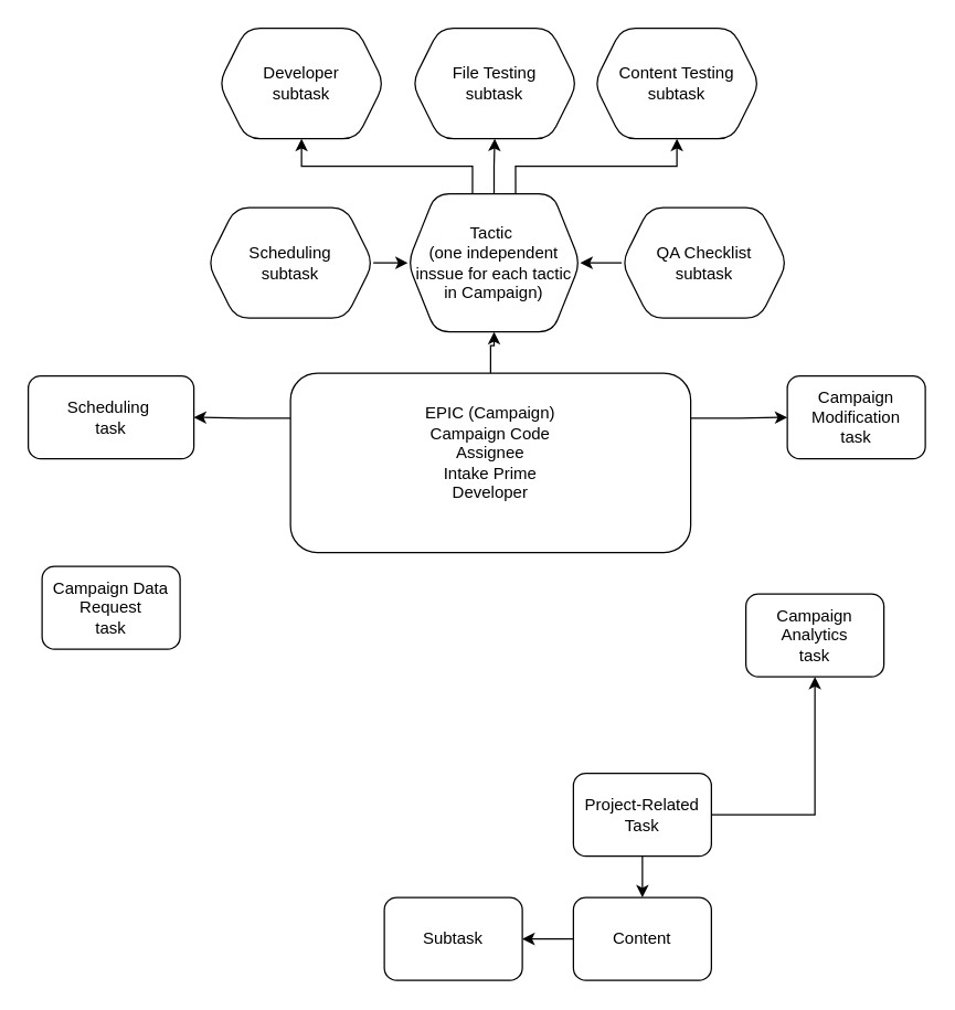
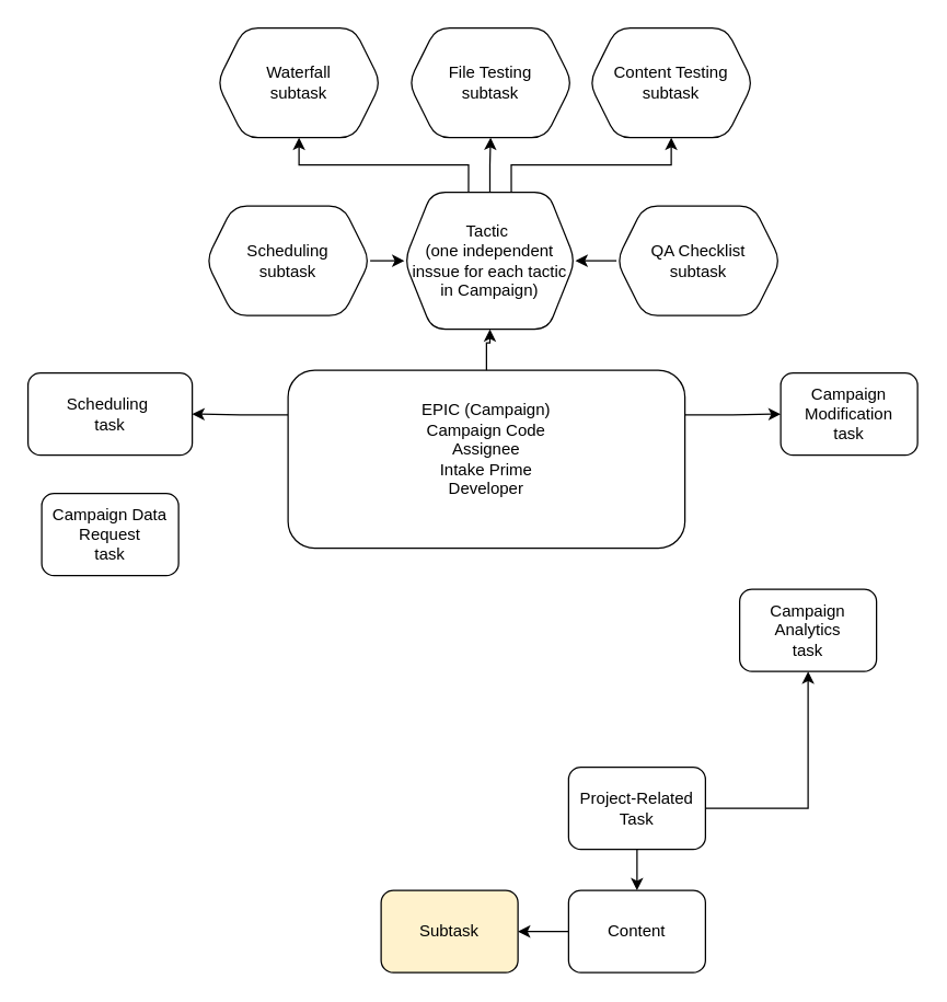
- <mxCell id="10" value="Developer &lt;br&gt;subtask" style="shape=hexagon;perimeter=hexagonPerimeter2;whiteSpace=wrap;html=1;fixedSize=1;rounded=1;" vertex="1" parent="1"><mxGeometry x="158" y="20" width="120" height="80" as="geometry" /></mxCell>
+ <mxCell id="10" value="Waterfall &lt;br&gt;subtask" style="shape=hexagon;perimeter=hexagonPerimeter2;whiteSpace=wrap;html=1;fixedSize=1;rounded=1;" vertex="1" parent="1"><mxGeometry x="158" y="20" width="120" height="80" as="geometry" /></mxCell>
- <mxCell id="19" value="Campaign Data Request&lt;br&gt;task" style="whiteSpace=wrap;html=1;rounded=1;" vertex="1" parent="1"><mxGeometry x="30" y="410" width="100" height="60" as="geometry" /></mxCell>
+ <mxCell id="19" value="Campaign Data Request&lt;br&gt;task" style="whiteSpace=wrap;html=1;rounded=1;" vertex="1" parent="1"><mxGeometry x="30" y="360" width="100" height="60" as="geometry" /></mxCell>
- <mxCell id="26" value="Subtask" style="whiteSpace=wrap;html=1;rounded=1;" vertex="1" parent="1"><mxGeometry x="278" y="650" width="100" height="60" as="geometry" /></mxCell>
+ <mxCell id="26" value="Subtask" style="whiteSpace=wrap;html=1;rounded=1;fillColor=#fff2cc;" vertex="1" parent="1"><mxGeometry x="278" y="650" width="100" height="60" as="geometry" /></mxCell>
